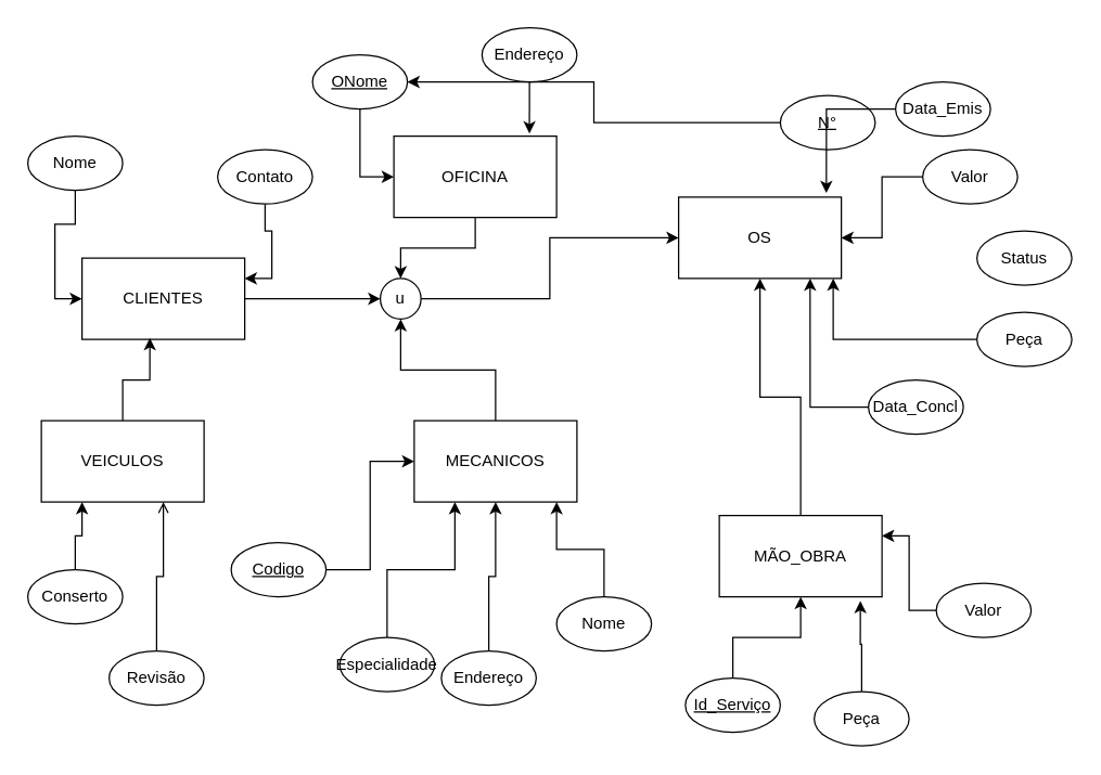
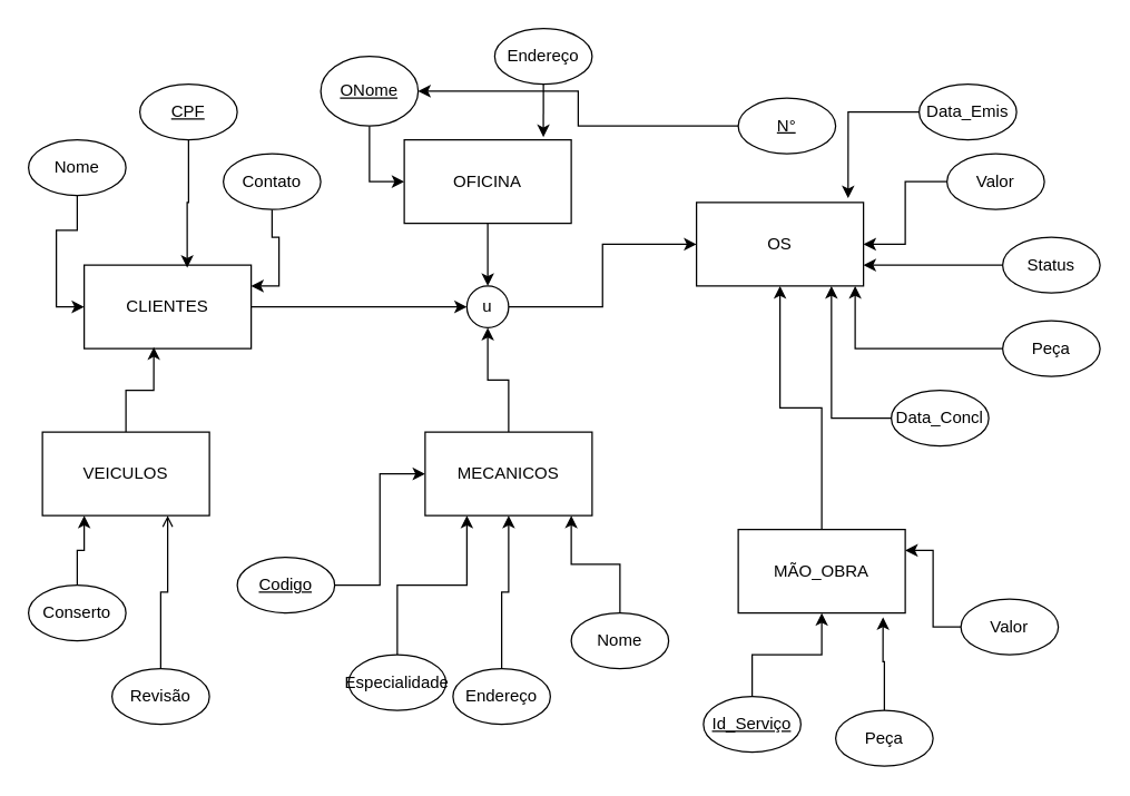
- <mxCell id="54" value="&lt;u&gt;ONome&lt;/u&gt;" style="ellipse;whiteSpace=wrap;html=1;" vertex="1" parent="1"><mxGeometry x="230" y="40" width="70" height="40" as="geometry" /></mxCell>
+ <mxCell id="54" value="&lt;u&gt;ONome&lt;/u&gt;" style="ellipse;whiteSpace=wrap;html=1;" vertex="1" parent="1"><mxGeometry x="230" y="40" width="70" height="50" as="geometry" /></mxCell>
+ <mxCell id="44" value="&lt;u&gt;CPF&lt;/u&gt;" style="ellipse;whiteSpace=wrap;html=1;" vertex="1" parent="1"><mxGeometry x="100" y="60" width="70" height="40" as="geometry" /></mxCell>
- <mxCell id="20" value="&lt;u&gt;N°&lt;/u&gt;" style="ellipse;whiteSpace=wrap;html=1;" vertex="1" parent="1"><mxGeometry x="575" y="70" width="70" height="40" as="geometry" /></mxCell>
+ <mxCell id="20" value="&lt;u&gt;N°&lt;/u&gt;" style="ellipse;whiteSpace=wrap;html=1;" vertex="1" parent="1"><mxGeometry x="530" y="70" width="70" height="40" as="geometry" /></mxCell>
+ <mxCell id="43" style="edgeStyle=orthogonalEdgeStyle;rounded=0;orthogonalLoop=1;jettySize=auto;html=1;entryX=0.617;entryY=0.033;entryDx=0;entryDy=0;entryPerimeter=0;" edge="1" parent="1" source="44" target="5"><mxGeometry relative="1" as="geometry" /></mxCell>
+ <mxCell id="27" style="edgeStyle=orthogonalEdgeStyle;rounded=0;orthogonalLoop=1;jettySize=auto;html=1;entryX=1;entryY=0.75;entryDx=0;entryDy=0;" edge="1" parent="1" source="28" target="10"><mxGeometry relative="1" as="geometry" /></mxCell>
- <mxCell id="36" value="u" style="ellipse;whiteSpace=wrap;html=1;aspect=fixed;" vertex="1" parent="1"><mxGeometry x="280" y="205" width="30" height="30" as="geometry" /></mxCell>
+ <mxCell id="36" value="u" style="ellipse;whiteSpace=wrap;html=1;aspect=fixed;" vertex="1" parent="1"><mxGeometry x="335" y="205" width="30" height="30" as="geometry" /></mxCell>
